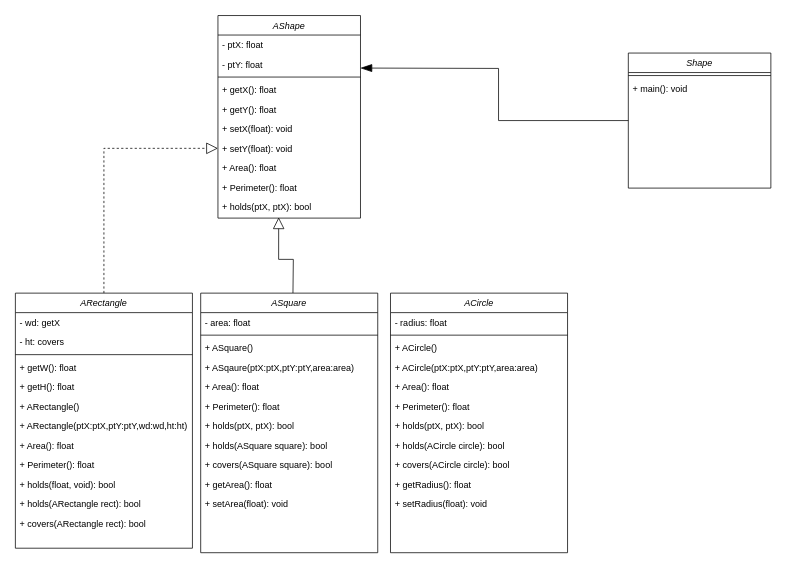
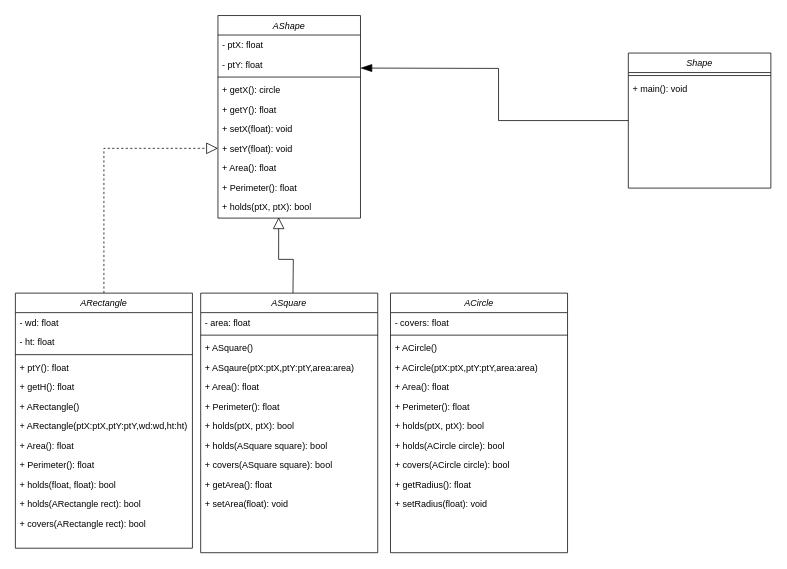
- <mxCell id="20" value="+ getX(): float" style="text;align=left;verticalAlign=top;spacingLeft=4;spacingRight=4;overflow=hidden;rotatable=0;points=[[0,0.5],[1,0.5]];portConstraint=eastwest;" vertex="1" parent="16"><mxGeometry y="86" width="190" height="26" as="geometry" /></mxCell>
+ <mxCell id="20" value="+ getX(): circle" style="text;align=left;verticalAlign=top;spacingLeft=4;spacingRight=4;overflow=hidden;rotatable=0;points=[[0,0.5],[1,0.5]];portConstraint=eastwest;" vertex="1" parent="16"><mxGeometry y="86" width="190" height="26" as="geometry" /></mxCell>
- <mxCell id="4" value="- wd: getX" style="text;align=left;verticalAlign=top;spacingLeft=4;spacingRight=4;overflow=hidden;rotatable=0;points=[[0,0.5],[1,0.5]];portConstraint=eastwest;rounded=0;shadow=0;html=0;" vertex="1" parent="3"><mxGeometry y="26" width="236" height="26" as="geometry" /></mxCell>
+ <mxCell id="4" value="- wd: float" style="text;align=left;verticalAlign=top;spacingLeft=4;spacingRight=4;overflow=hidden;rotatable=0;points=[[0,0.5],[1,0.5]];portConstraint=eastwest;rounded=0;shadow=0;html=0;" vertex="1" parent="3"><mxGeometry y="26" width="236" height="26" as="geometry" /></mxCell>
- <mxCell id="41" value="- radius: float" style="text;align=left;verticalAlign=top;spacingLeft=4;spacingRight=4;overflow=hidden;rotatable=0;points=[[0,0.5],[1,0.5]];portConstraint=eastwest;rounded=0;shadow=0;html=0;" vertex="1" parent="40"><mxGeometry y="26" width="236" height="26" as="geometry" /></mxCell>
+ <mxCell id="41" value="- covers: float" style="text;align=left;verticalAlign=top;spacingLeft=4;spacingRight=4;overflow=hidden;rotatable=0;points=[[0,0.5],[1,0.5]];portConstraint=eastwest;rounded=0;shadow=0;html=0;" vertex="1" parent="40"><mxGeometry y="26" width="236" height="26" as="geometry" /></mxCell>
- <mxCell id="5" value="- ht: covers" style="text;align=left;verticalAlign=top;spacingLeft=4;spacingRight=4;overflow=hidden;rotatable=0;points=[[0,0.5],[1,0.5]];portConstraint=eastwest;rounded=0;shadow=0;html=0;" vertex="1" parent="3"><mxGeometry y="52" width="236" height="26" as="geometry" /></mxCell>
+ <mxCell id="5" value="- ht: float" style="text;align=left;verticalAlign=top;spacingLeft=4;spacingRight=4;overflow=hidden;rotatable=0;points=[[0,0.5],[1,0.5]];portConstraint=eastwest;rounded=0;shadow=0;html=0;" vertex="1" parent="3"><mxGeometry y="52" width="236" height="26" as="geometry" /></mxCell>
- <mxCell id="7" value="+ getW(): float" style="text;align=left;verticalAlign=top;spacingLeft=4;spacingRight=4;overflow=hidden;rotatable=0;points=[[0,0.5],[1,0.5]];portConstraint=eastwest;" vertex="1" parent="3"><mxGeometry y="86" width="236" height="26" as="geometry" /></mxCell>
+ <mxCell id="7" value="+ ptY(): float" style="text;align=left;verticalAlign=top;spacingLeft=4;spacingRight=4;overflow=hidden;rotatable=0;points=[[0,0.5],[1,0.5]];portConstraint=eastwest;" vertex="1" parent="3"><mxGeometry y="86" width="236" height="26" as="geometry" /></mxCell>
- <mxCell id="13" value="+ holds(float, void): bool" style="text;align=left;verticalAlign=top;spacingLeft=4;spacingRight=4;overflow=hidden;rotatable=0;points=[[0,0.5],[1,0.5]];portConstraint=eastwest;" vertex="1" parent="3"><mxGeometry y="242" width="236" height="26" as="geometry" /></mxCell>
+ <mxCell id="13" value="+ holds(float, float): bool" style="text;align=left;verticalAlign=top;spacingLeft=4;spacingRight=4;overflow=hidden;rotatable=0;points=[[0,0.5],[1,0.5]];portConstraint=eastwest;" vertex="1" parent="3"><mxGeometry y="242" width="236" height="26" as="geometry" /></mxCell>
